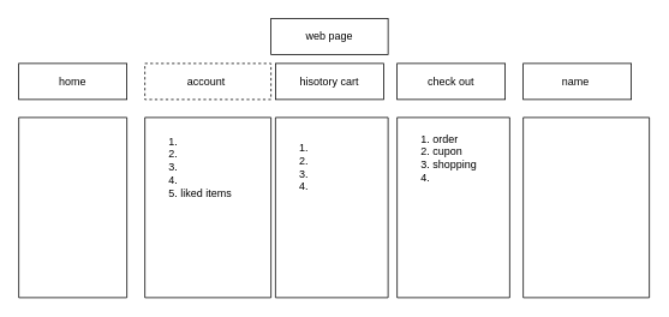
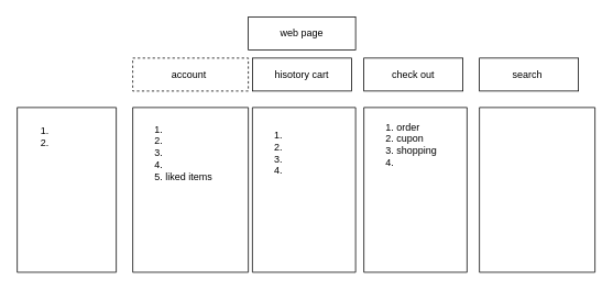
- <mxCell id="3" value="home" style="rounded=0;whiteSpace=wrap;html=1;" parent="1" vertex="1"><mxGeometry x="20" y="70" width="120" height="40" as="geometry" /></mxCell>
- <mxCell id="6" value="name&amp;nbsp;&lt;br&gt;" style="rounded=0;whiteSpace=wrap;html=1;" parent="1" vertex="1"><mxGeometry x="580" y="70" width="120" height="40" as="geometry" /></mxCell>
+ <mxCell id="6" value="search&amp;nbsp;&lt;br&gt;" style="rounded=0;whiteSpace=wrap;html=1;" parent="1" vertex="1"><mxGeometry x="580" y="70" width="120" height="40" as="geometry" /></mxCell>
+ <mxCell id="9" value="&lt;div style=&quot;&quot;&gt;&lt;ol&gt;&lt;li&gt;&lt;span style=&quot;background-color: initial;&quot;&gt;&lt;font color=&quot;#ffffff&quot;&gt;search bar&lt;/font&gt;&lt;/span&gt;&lt;/li&gt;&lt;li&gt;&lt;font color=&quot;#ffffff&quot;&gt;items&lt;/font&gt;&lt;/li&gt;&lt;/ol&gt;&lt;/div&gt;" style="text;html=1;align=left;verticalAlign=middle;resizable=0;points=[];autosize=1;strokeColor=none;fillColor=none;" parent="8" vertex="1"><mxGeometry width="120" height="70" as="geometry" /></mxCell>
